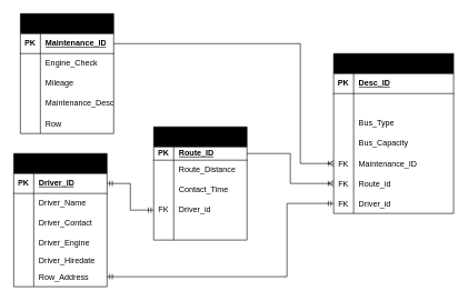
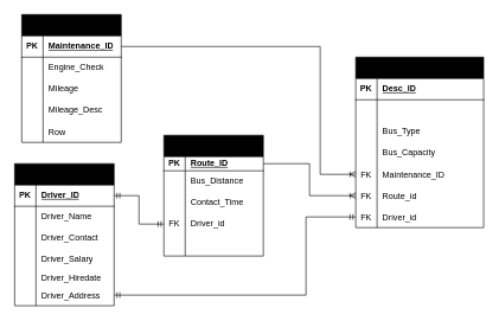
- <mxCell id="49" value="Maintenance_Desc" style="shape=partialRectangle;connectable=0;fillColor=none;top=0;left=0;bottom=0;right=0;align=left;spacingLeft=6;overflow=hidden;whiteSpace=wrap;html=1;" parent="47" vertex="1"><mxGeometry x="30" width="110" height="30" as="geometry"><mxRectangle width="110" height="30" as="alternateBounds" /></mxGeometry></mxCell>
+ <mxCell id="49" value="Mileage_Desc" style="shape=partialRectangle;connectable=0;fillColor=none;top=0;left=0;bottom=0;right=0;align=left;spacingLeft=6;overflow=hidden;whiteSpace=wrap;html=1;" parent="47" vertex="1"><mxGeometry x="30" width="110" height="30" as="geometry"><mxRectangle width="110" height="30" as="alternateBounds" /></mxGeometry></mxCell>
- <mxCell id="8" value="Route_Distance" style="shape=partialRectangle;connectable=0;fillColor=none;top=0;left=0;bottom=0;right=0;align=left;spacingLeft=6;overflow=hidden;whiteSpace=wrap;html=1;" parent="6" vertex="1"><mxGeometry x="30" width="110" height="30" as="geometry"><mxRectangle width="110" height="30" as="alternateBounds" /></mxGeometry></mxCell>
+ <mxCell id="8" value="Bus_Distance" style="shape=partialRectangle;connectable=0;fillColor=none;top=0;left=0;bottom=0;right=0;align=left;spacingLeft=6;overflow=hidden;whiteSpace=wrap;html=1;" parent="6" vertex="1"><mxGeometry x="30" width="110" height="30" as="geometry"><mxRectangle width="110" height="30" as="alternateBounds" /></mxGeometry></mxCell>
- <mxCell id="30" value="Driver_Engine" style="shape=partialRectangle;connectable=0;fillColor=none;top=0;left=0;bottom=0;right=0;align=left;spacingLeft=6;overflow=hidden;whiteSpace=wrap;html=1;" parent="28" vertex="1"><mxGeometry x="30" width="110" height="30" as="geometry"><mxRectangle width="110" height="30" as="alternateBounds" /></mxGeometry></mxCell>
+ <mxCell id="30" value="Driver_Salary" style="shape=partialRectangle;connectable=0;fillColor=none;top=0;left=0;bottom=0;right=0;align=left;spacingLeft=6;overflow=hidden;whiteSpace=wrap;html=1;" parent="28" vertex="1"><mxGeometry x="30" width="110" height="30" as="geometry"><mxRectangle width="110" height="30" as="alternateBounds" /></mxGeometry></mxCell>
- <mxCell id="36" value="Row_Address" style="shape=partialRectangle;connectable=0;fillColor=none;top=0;left=0;bottom=0;right=0;align=left;spacingLeft=6;overflow=hidden;" parent="34" vertex="1"><mxGeometry x="30" width="110" height="30" as="geometry"><mxRectangle width="110" height="30" as="alternateBounds" /></mxGeometry></mxCell>
+ <mxCell id="36" value="Driver_Address" style="shape=partialRectangle;connectable=0;fillColor=none;top=0;left=0;bottom=0;right=0;align=left;spacingLeft=6;overflow=hidden;" parent="34" vertex="1"><mxGeometry x="30" width="110" height="30" as="geometry"><mxRectangle width="110" height="30" as="alternateBounds" /></mxGeometry></mxCell>
